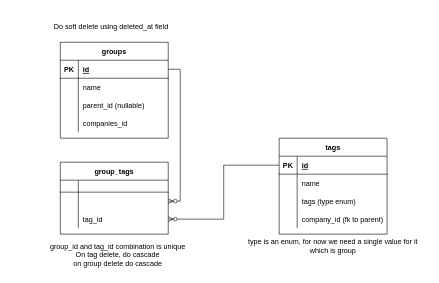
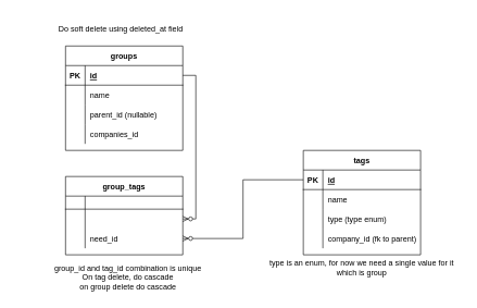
- <mxCell id="38" value="tags (type enum)" style="shape=partialRectangle;connectable=0;fillColor=none;top=0;left=0;bottom=0;right=0;align=left;spacingLeft=6;overflow=hidden;" vertex="1" parent="36"><mxGeometry x="30" width="150" height="30" as="geometry" /></mxCell>
+ <mxCell id="38" value="type (type enum)" style="shape=partialRectangle;connectable=0;fillColor=none;top=0;left=0;bottom=0;right=0;align=left;spacingLeft=6;overflow=hidden;" vertex="1" parent="36"><mxGeometry x="30" width="150" height="30" as="geometry" /></mxCell>
- <mxCell id="23" value="tag_id" style="shape=partialRectangle;connectable=0;fillColor=none;top=0;left=0;bottom=0;right=0;align=left;spacingLeft=6;overflow=hidden;" vertex="1" parent="21"><mxGeometry x="30" width="150" height="30" as="geometry" /></mxCell>
+ <mxCell id="23" value="need_id" style="shape=partialRectangle;connectable=0;fillColor=none;top=0;left=0;bottom=0;right=0;align=left;spacingLeft=6;overflow=hidden;" vertex="1" parent="21"><mxGeometry x="30" width="150" height="30" as="geometry" /></mxCell>
